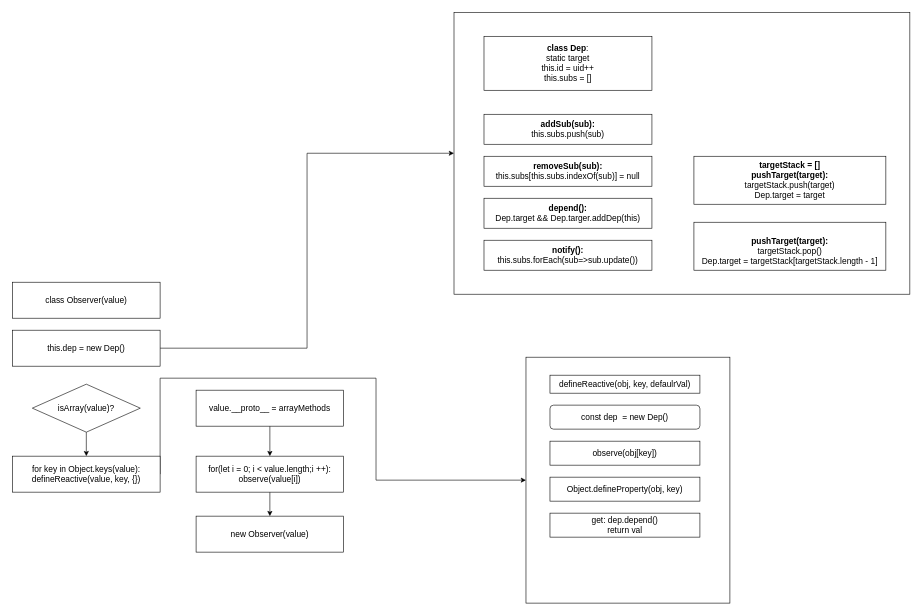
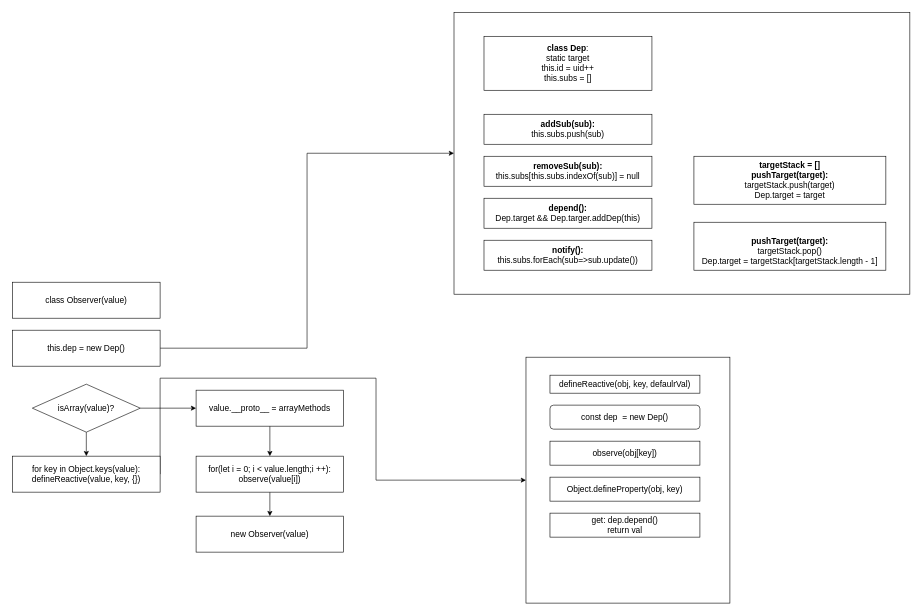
+ <mxCell id="6" style="edgeStyle=orthogonalEdgeStyle;rounded=0;orthogonalLoop=1;jettySize=auto;html=1;entryX=0;entryY=0.5;entryDx=0;entryDy=0;fontSize=14;" edge="1" parent="1" source="8" target="10"><mxGeometry relative="1" as="geometry" /></mxCell>
